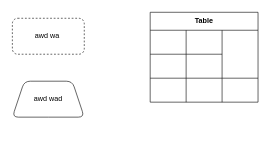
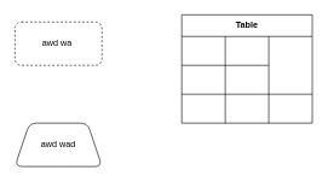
- <mxCell id="3" value="awd wad" style="shape=trapezoid;perimeter=trapezoidPerimeter;whiteSpace=wrap;html=1;fixedSize=1;rounded=1;" parent="1" vertex="1"><mxGeometry x="20" y="135" width="120" height="60" as="geometry" /></mxCell>
+ <mxCell id="3" value="awd wad" style="shape=trapezoid;perimeter=trapezoidPerimeter;whiteSpace=wrap;html=1;fixedSize=1;rounded=1;" parent="1" vertex="1"><mxGeometry x="20" y="170" width="120" height="60" as="geometry" /></mxCell>
